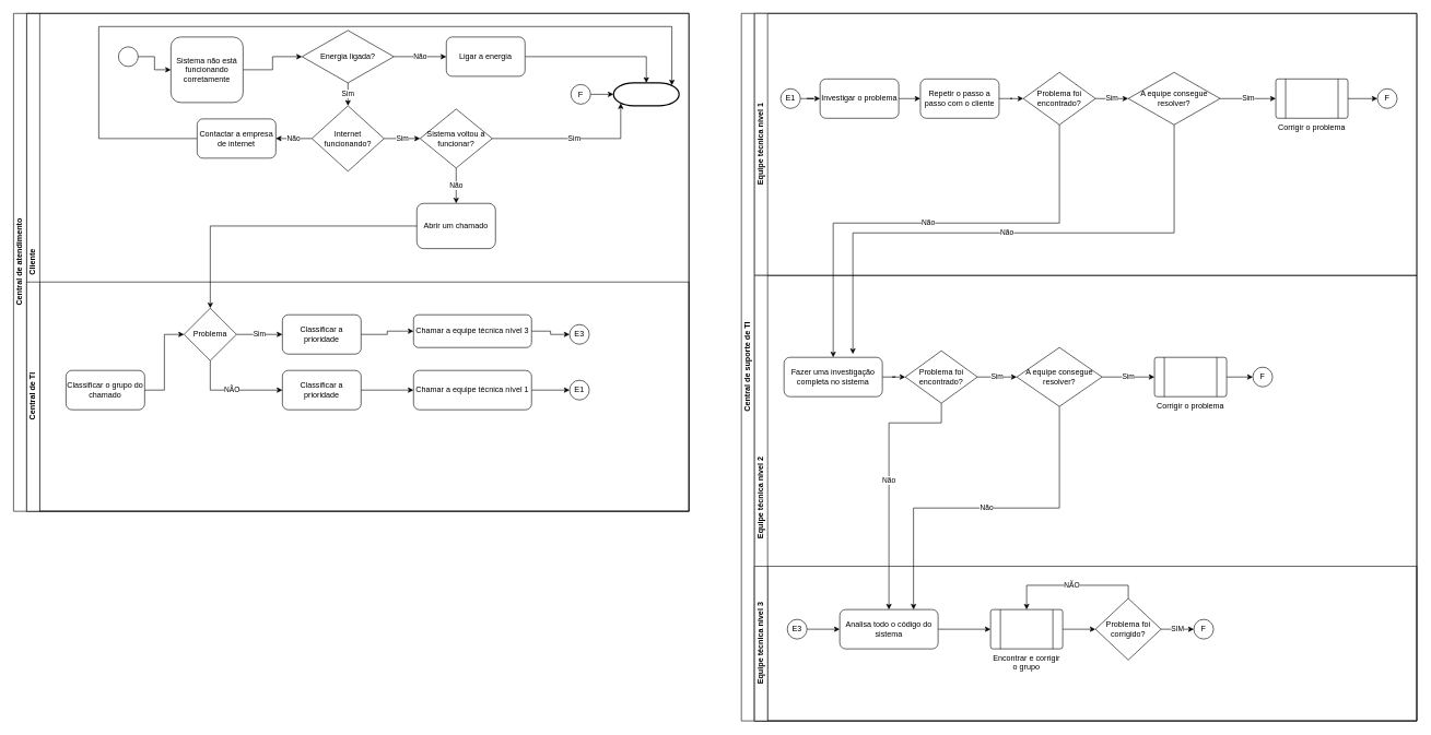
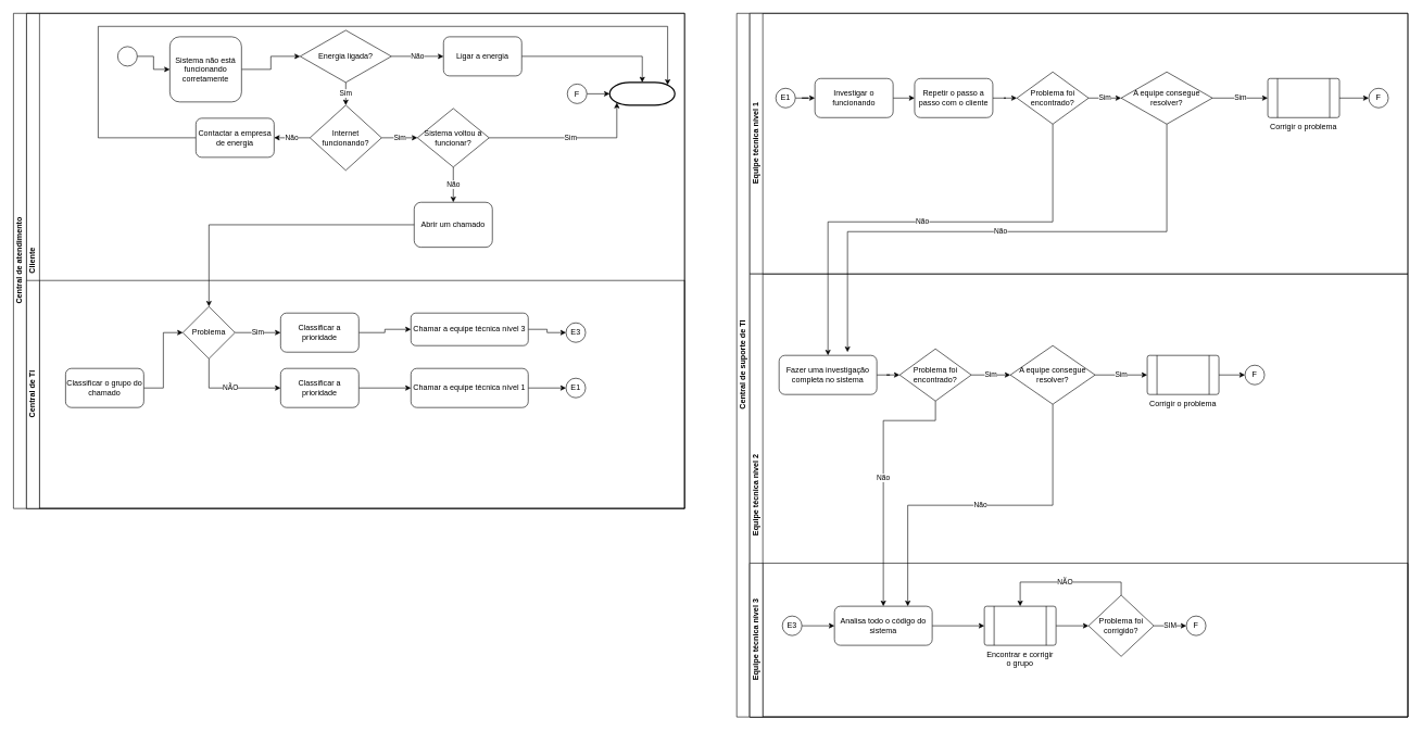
- <mxCell id="54" value="Investigar o problema" style="rounded=1;whiteSpace=wrap;html=1;" parent="43" vertex="1"><mxGeometry x="100" y="100" width="120" height="60" as="geometry" /></mxCell>
+ <mxCell id="54" value="Investigar o funcionando" style="rounded=1;whiteSpace=wrap;html=1;" parent="43" vertex="1"><mxGeometry x="100" y="100" width="120" height="60" as="geometry" /></mxCell>
- <mxCell id="18" value="Contactar a empresa de internet" style="rounded=1;whiteSpace=wrap;html=1;" parent="2" vertex="1"><mxGeometry x="260" y="161" width="120" height="60" as="geometry" /></mxCell>
+ <mxCell id="18" value="Contactar a empresa de energia" style="rounded=1;whiteSpace=wrap;html=1;" parent="2" vertex="1"><mxGeometry x="260" y="161" width="120" height="60" as="geometry" /></mxCell>
